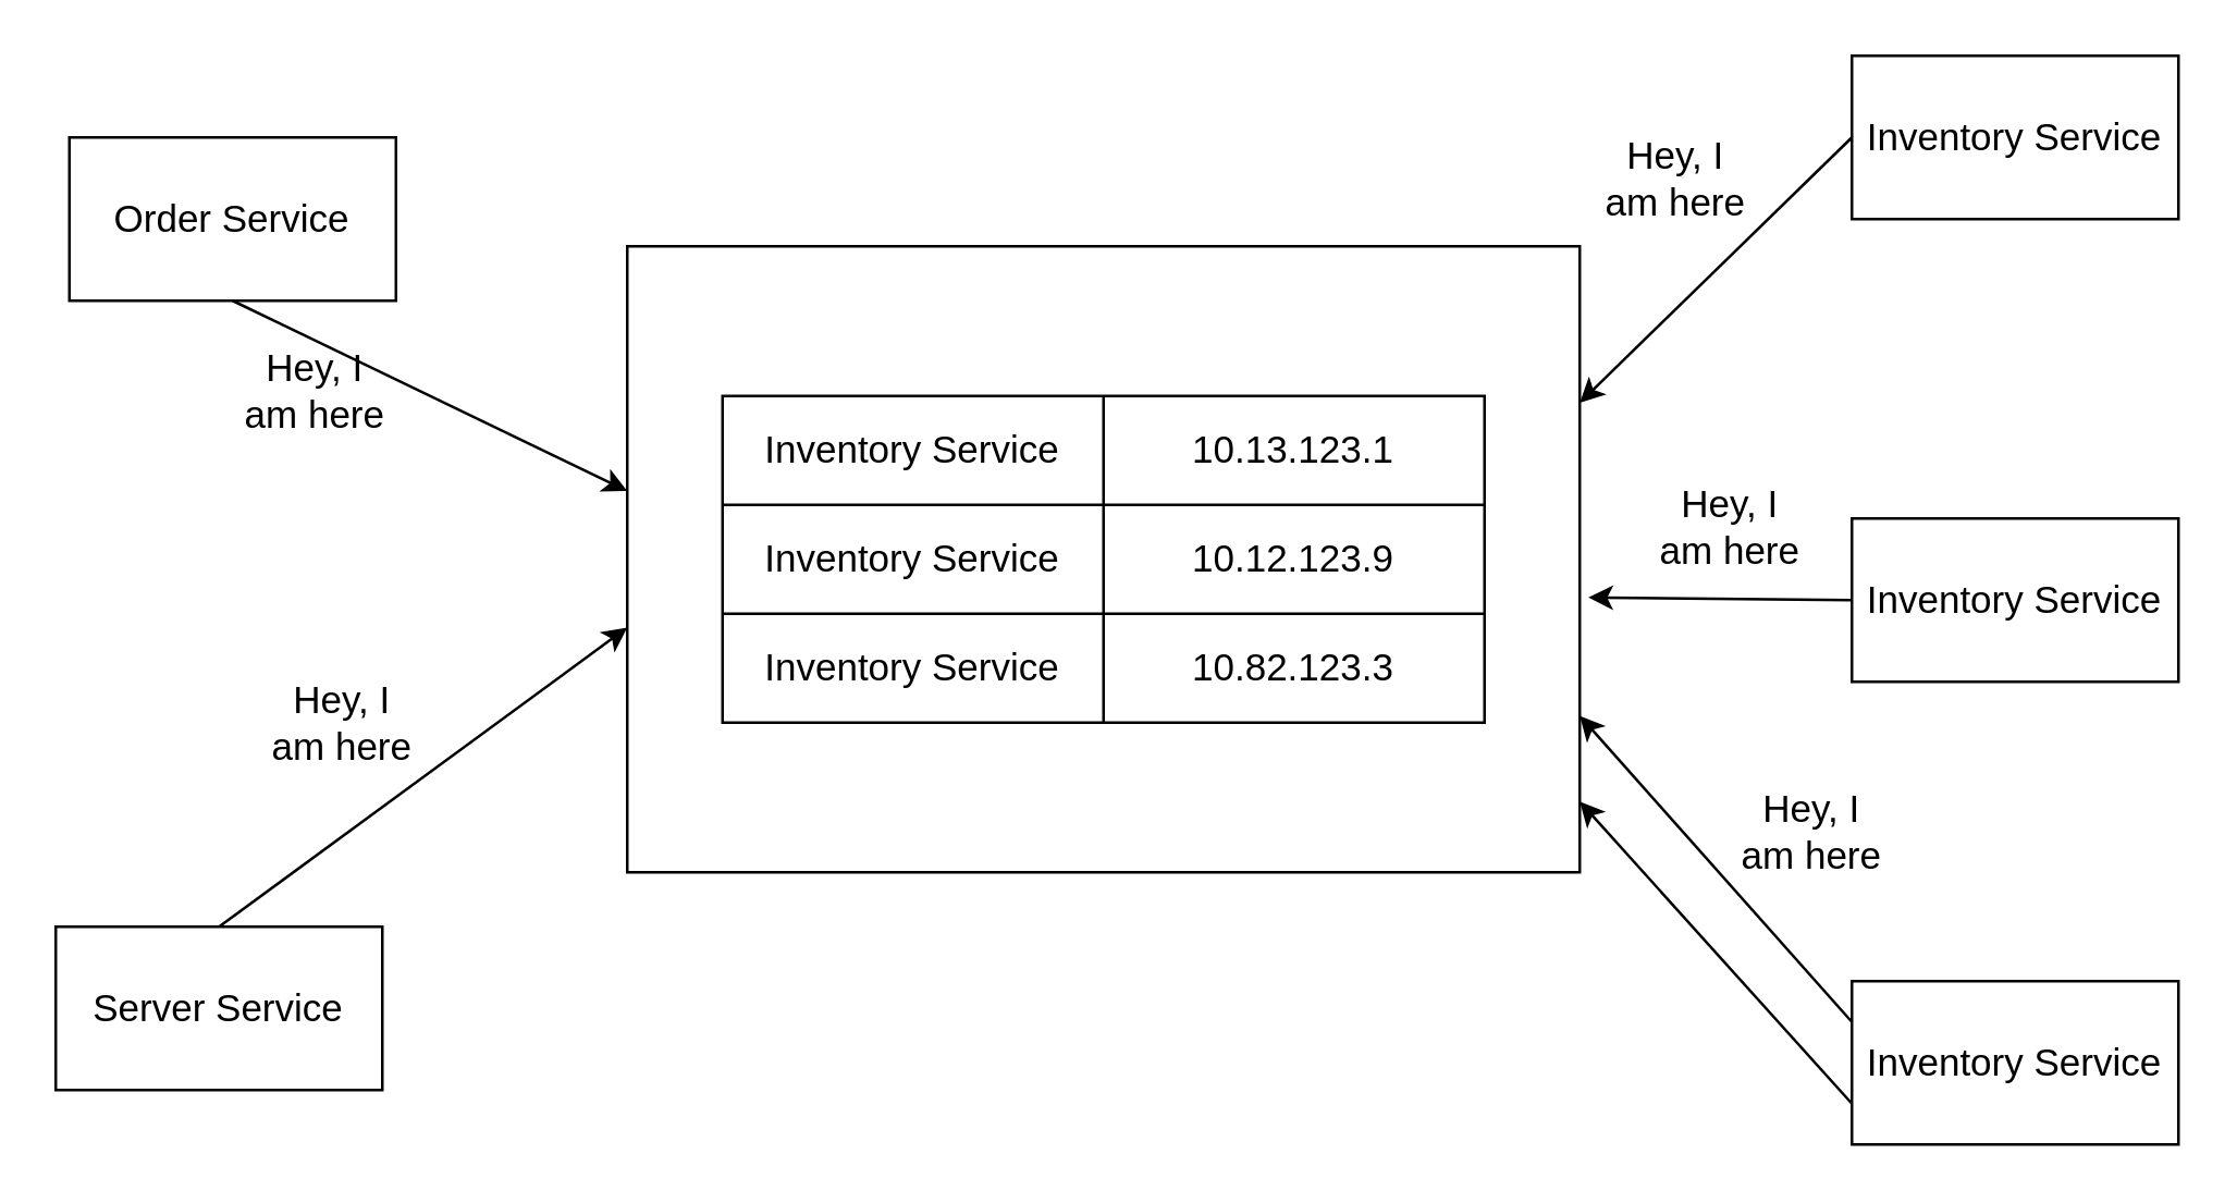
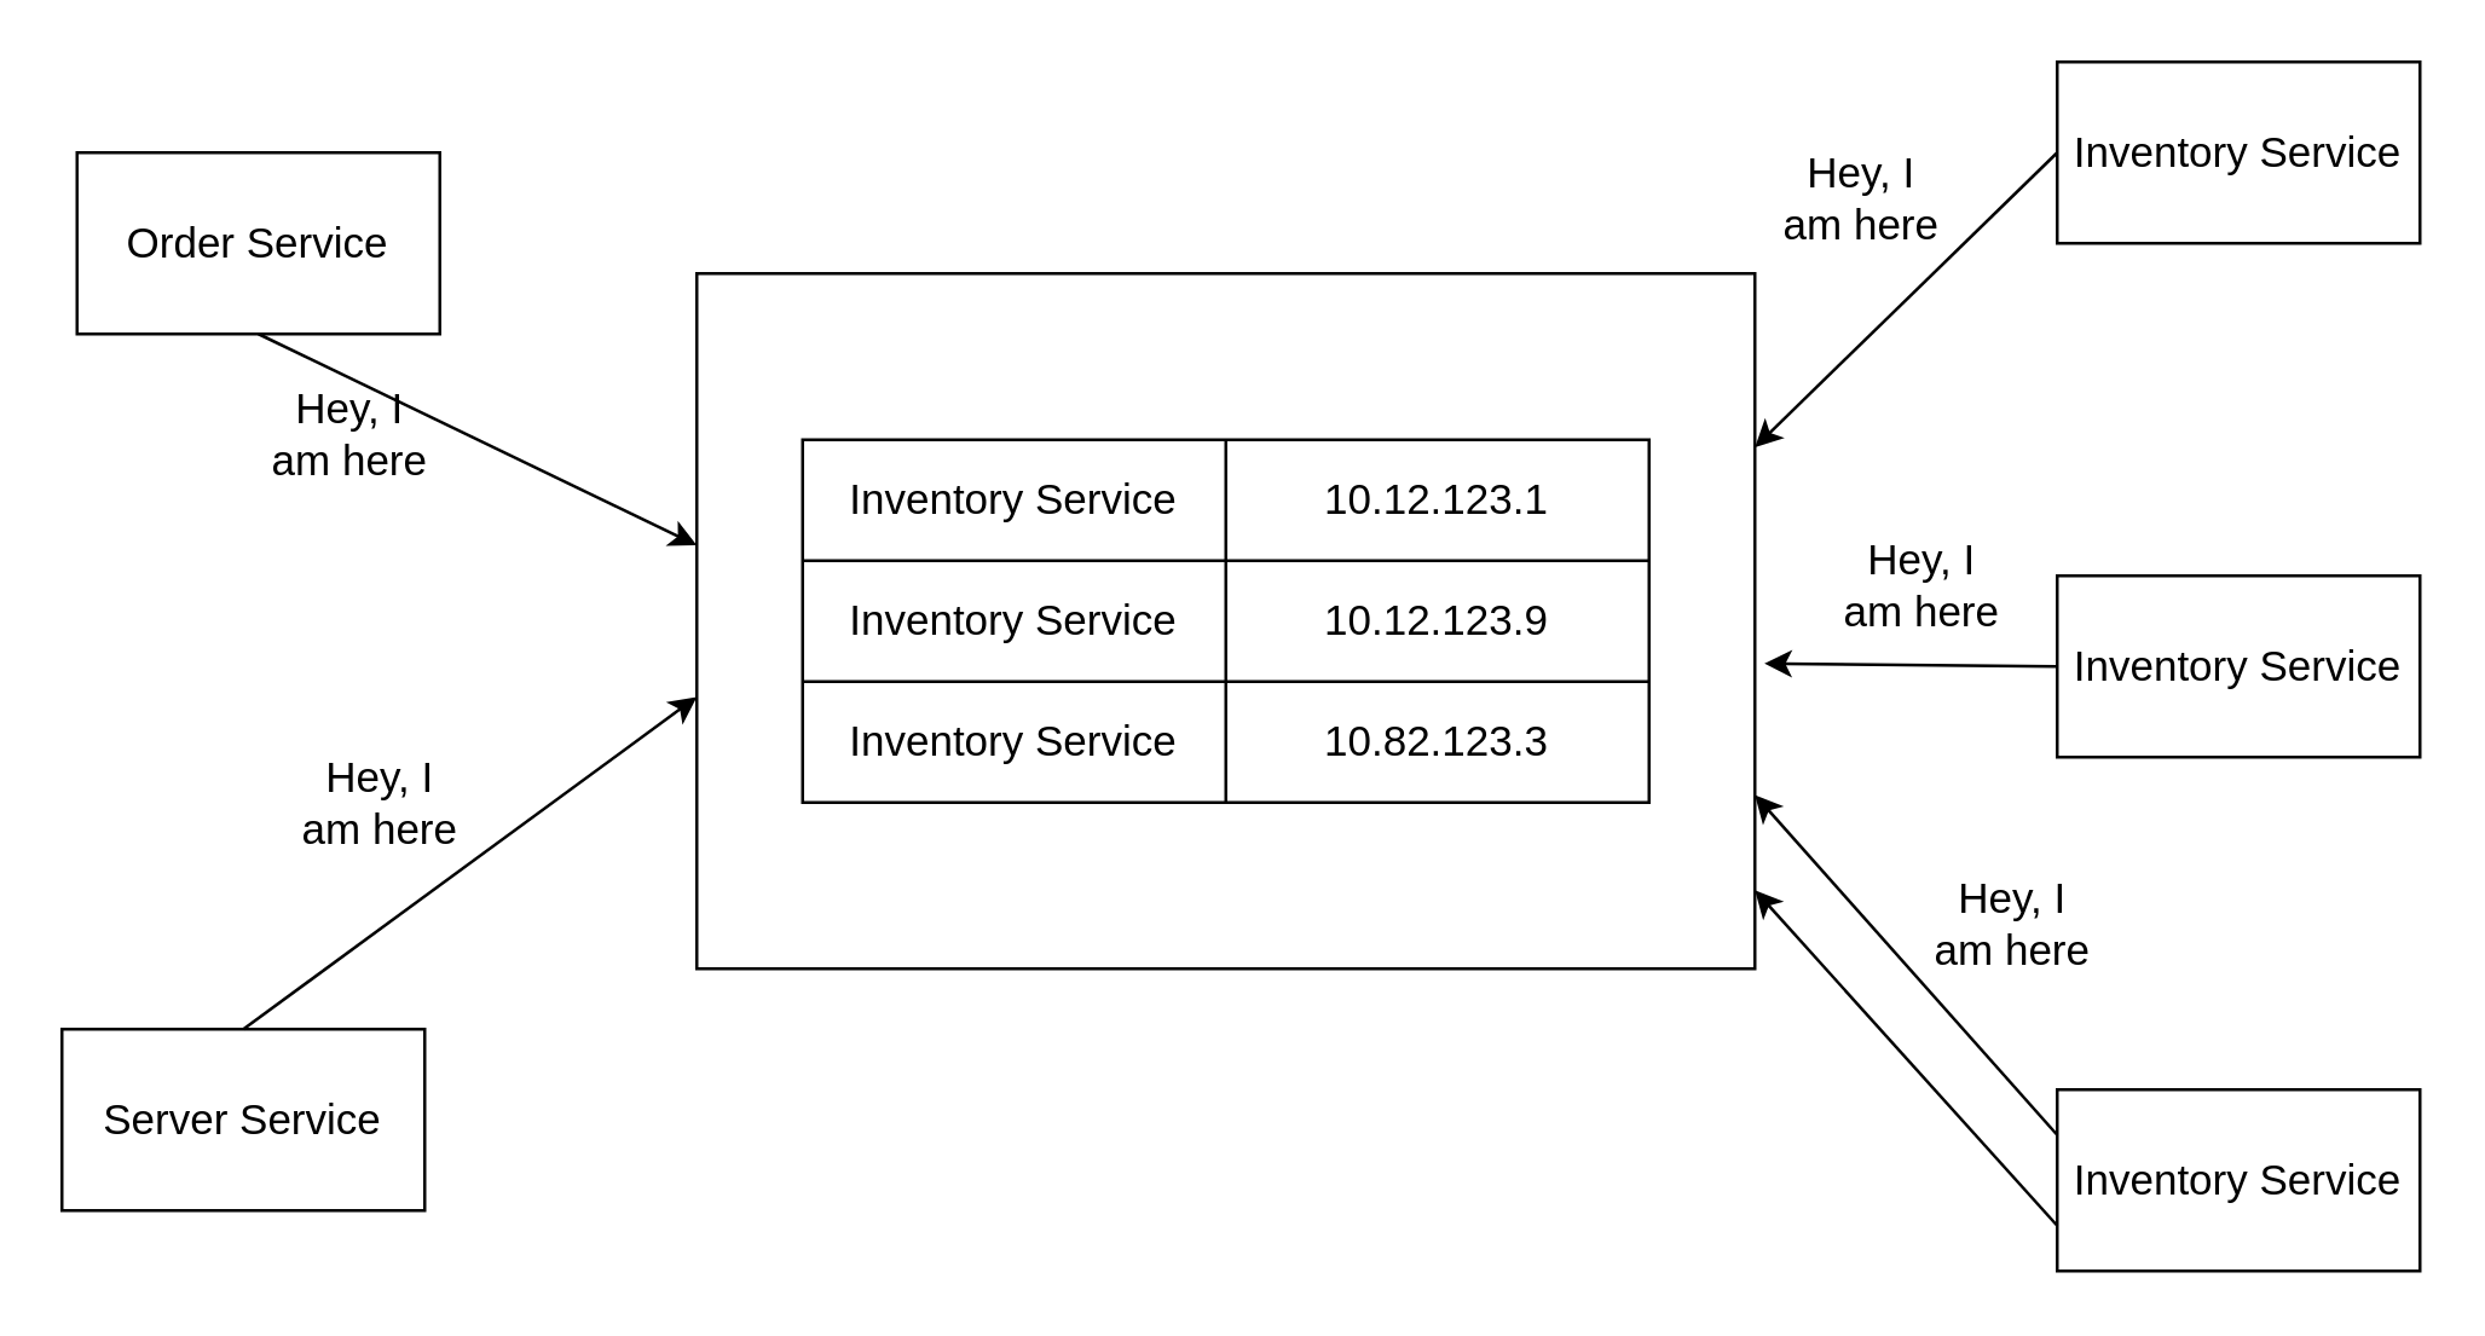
- <mxCell id="6" value="&lt;font style=&quot;font-size: 14px;&quot;&gt;10.13.123.1&lt;/font&gt;" style="shape=partialRectangle;html=1;whiteSpace=wrap;connectable=0;strokeColor=inherit;overflow=hidden;fillColor=none;top=0;left=0;bottom=0;right=0;pointerEvents=1;" vertex="1" parent="4"><mxGeometry x="140" width="140" height="40" as="geometry"><mxRectangle width="140" height="40" as="alternateBounds" /></mxGeometry></mxCell>
+ <mxCell id="6" value="&lt;font style=&quot;font-size: 14px;&quot;&gt;10.12.123.1&lt;/font&gt;" style="shape=partialRectangle;html=1;whiteSpace=wrap;connectable=0;strokeColor=inherit;overflow=hidden;fillColor=none;top=0;left=0;bottom=0;right=0;pointerEvents=1;" vertex="1" parent="4"><mxGeometry x="140" width="140" height="40" as="geometry"><mxRectangle width="140" height="40" as="alternateBounds" /></mxGeometry></mxCell>
